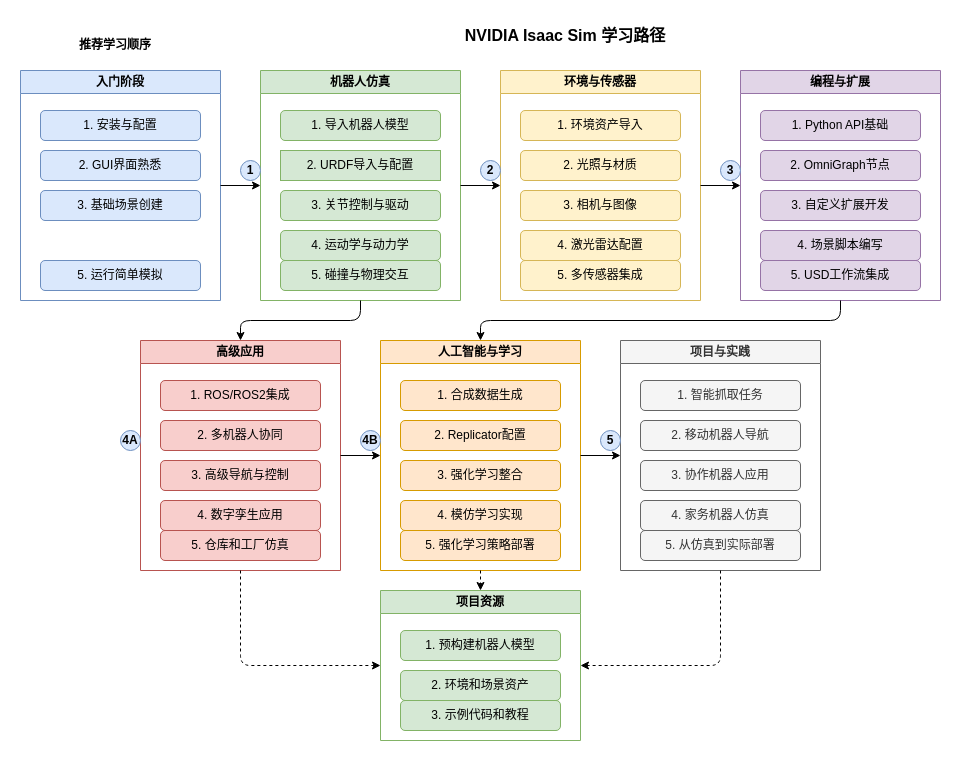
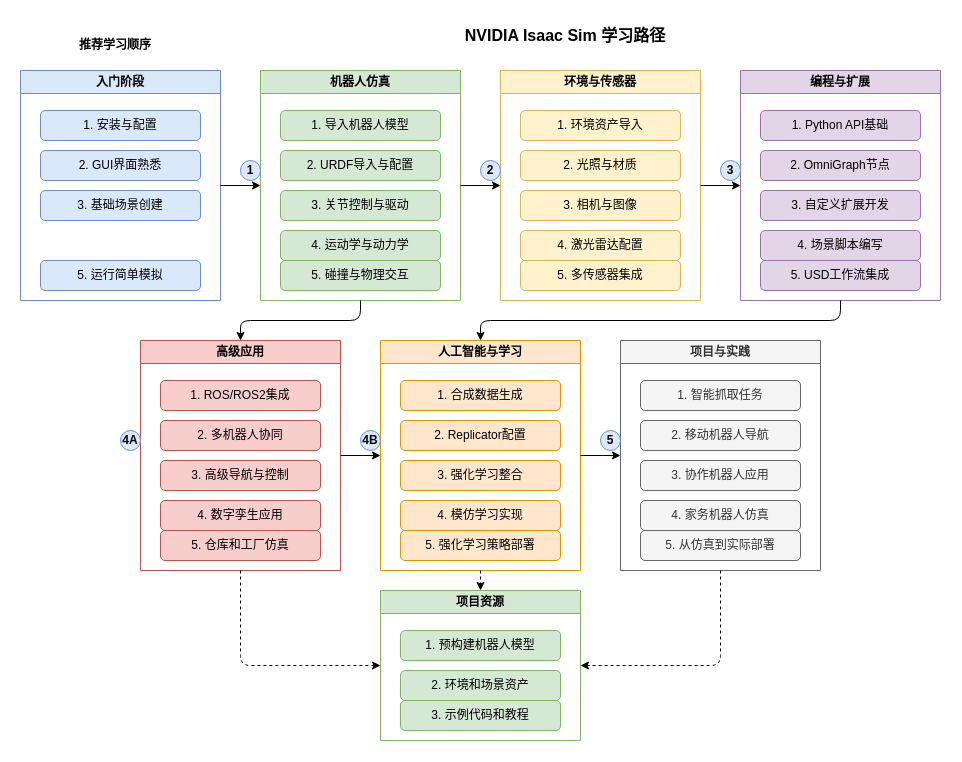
- <mxCell id="10" value="2. URDF导入与配置" style="whiteSpace=wrap;html=1;fillColor=#d5e8d4;strokeColor=#82b366;rounded=0;" parent="8" vertex="1"><mxGeometry x="20" y="80" width="160" height="30" as="geometry" /></mxCell>
+ <mxCell id="10" value="2. URDF导入与配置" style="rounded=1;whiteSpace=wrap;html=1;fillColor=#d5e8d4;strokeColor=#82b366;" parent="8" vertex="1"><mxGeometry x="20" y="80" width="160" height="30" as="geometry" /></mxCell>
